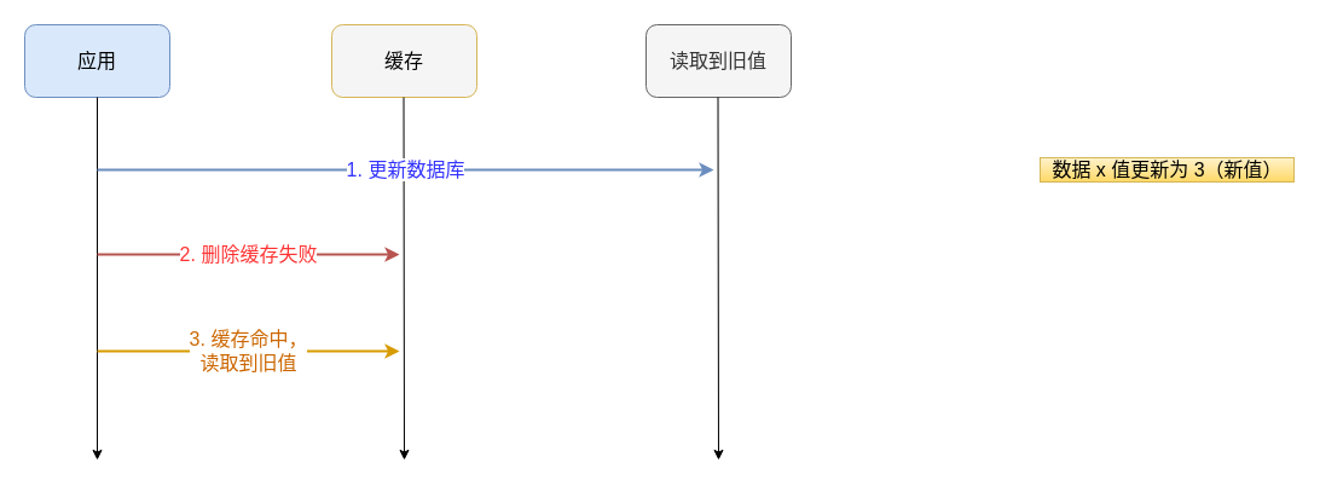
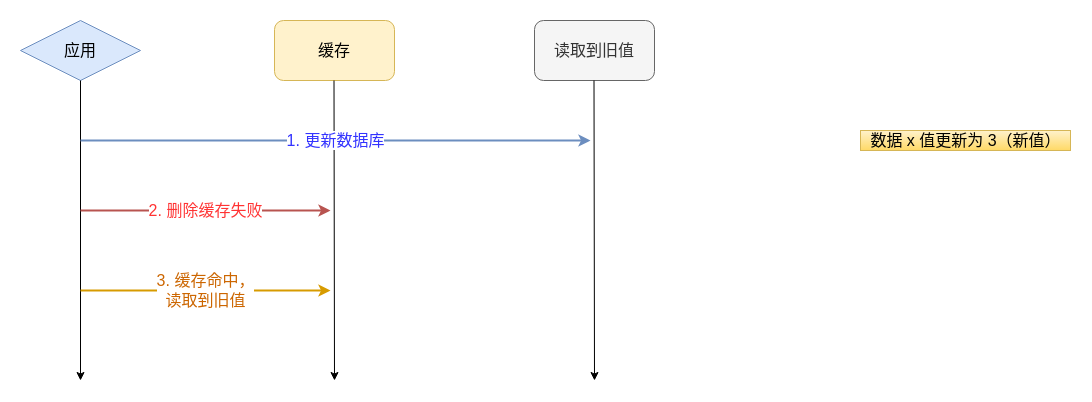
- <mxCell id="2" value="应用" style="rounded=1;whiteSpace=wrap;html=1;fontSize=16;fillColor=#dae8fc;strokeColor=#6c8ebf;" vertex="1" parent="1"><mxGeometry x="20" y="20" width="120" height="60" as="geometry" /></mxCell>
+ <mxCell id="2" value="应用" style="rhombus;whiteSpace=wrap;html=1;fontSize=16;fillColor=#dae8fc;strokeColor=#6c8ebf;" vertex="1" parent="1"><mxGeometry x="20" y="20" width="120" height="60" as="geometry" /></mxCell>
- <mxCell id="3" value="缓存" style="rounded=1;whiteSpace=wrap;html=1;fontSize=16;fillColor=#f5f5f5;strokeColor=#d6b656;" vertex="1" parent="1"><mxGeometry x="274" y="20" width="120" height="60" as="geometry" /></mxCell>
+ <mxCell id="3" value="缓存" style="rounded=1;whiteSpace=wrap;html=1;fontSize=16;fillColor=#fff2cc;strokeColor=#d6b656;" vertex="1" parent="1"><mxGeometry x="274" y="20" width="120" height="60" as="geometry" /></mxCell>
